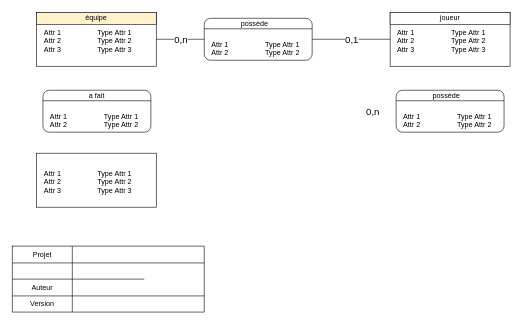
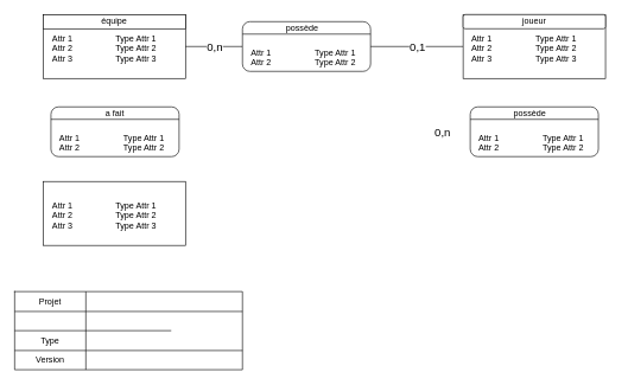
- <mxCell id="9" value="équipe" style="rounded=0;whiteSpace=wrap;html=1;fillColor=#fff2cc;" parent="1" vertex="1"><mxGeometry x="60" y="20" width="200" height="20" as="geometry" /></mxCell>
+ <mxCell id="9" value="équipe" style="rounded=0;whiteSpace=wrap;html=1;" parent="1" vertex="1"><mxGeometry x="60" y="20" width="200" height="20" as="geometry" /></mxCell>
- <mxCell id="10" value="joueur" style="rounded=0;whiteSpace=wrap;html=1;" parent="1" vertex="1"><mxGeometry x="650" y="20" width="200" height="20" as="geometry" /></mxCell>
+ <mxCell id="10" value="joueur" style="whiteSpace=wrap;html=1;rounded=1;" parent="1" vertex="1"><mxGeometry x="650" y="20" width="200" height="20" as="geometry" /></mxCell>
- <mxCell id="26" value="Auteur" style="shape=partialRectangle;html=1;whiteSpace=wrap;connectable=0;overflow=hidden;fillColor=none;top=0;left=0;bottom=0;right=0;" parent="25" vertex="1"><mxGeometry width="100" height="28" as="geometry" /></mxCell>
+ <mxCell id="26" value="Type" style="shape=partialRectangle;html=1;whiteSpace=wrap;connectable=0;overflow=hidden;fillColor=none;top=0;left=0;bottom=0;right=0;" parent="25" vertex="1"><mxGeometry width="100" height="28" as="geometry" /></mxCell>
